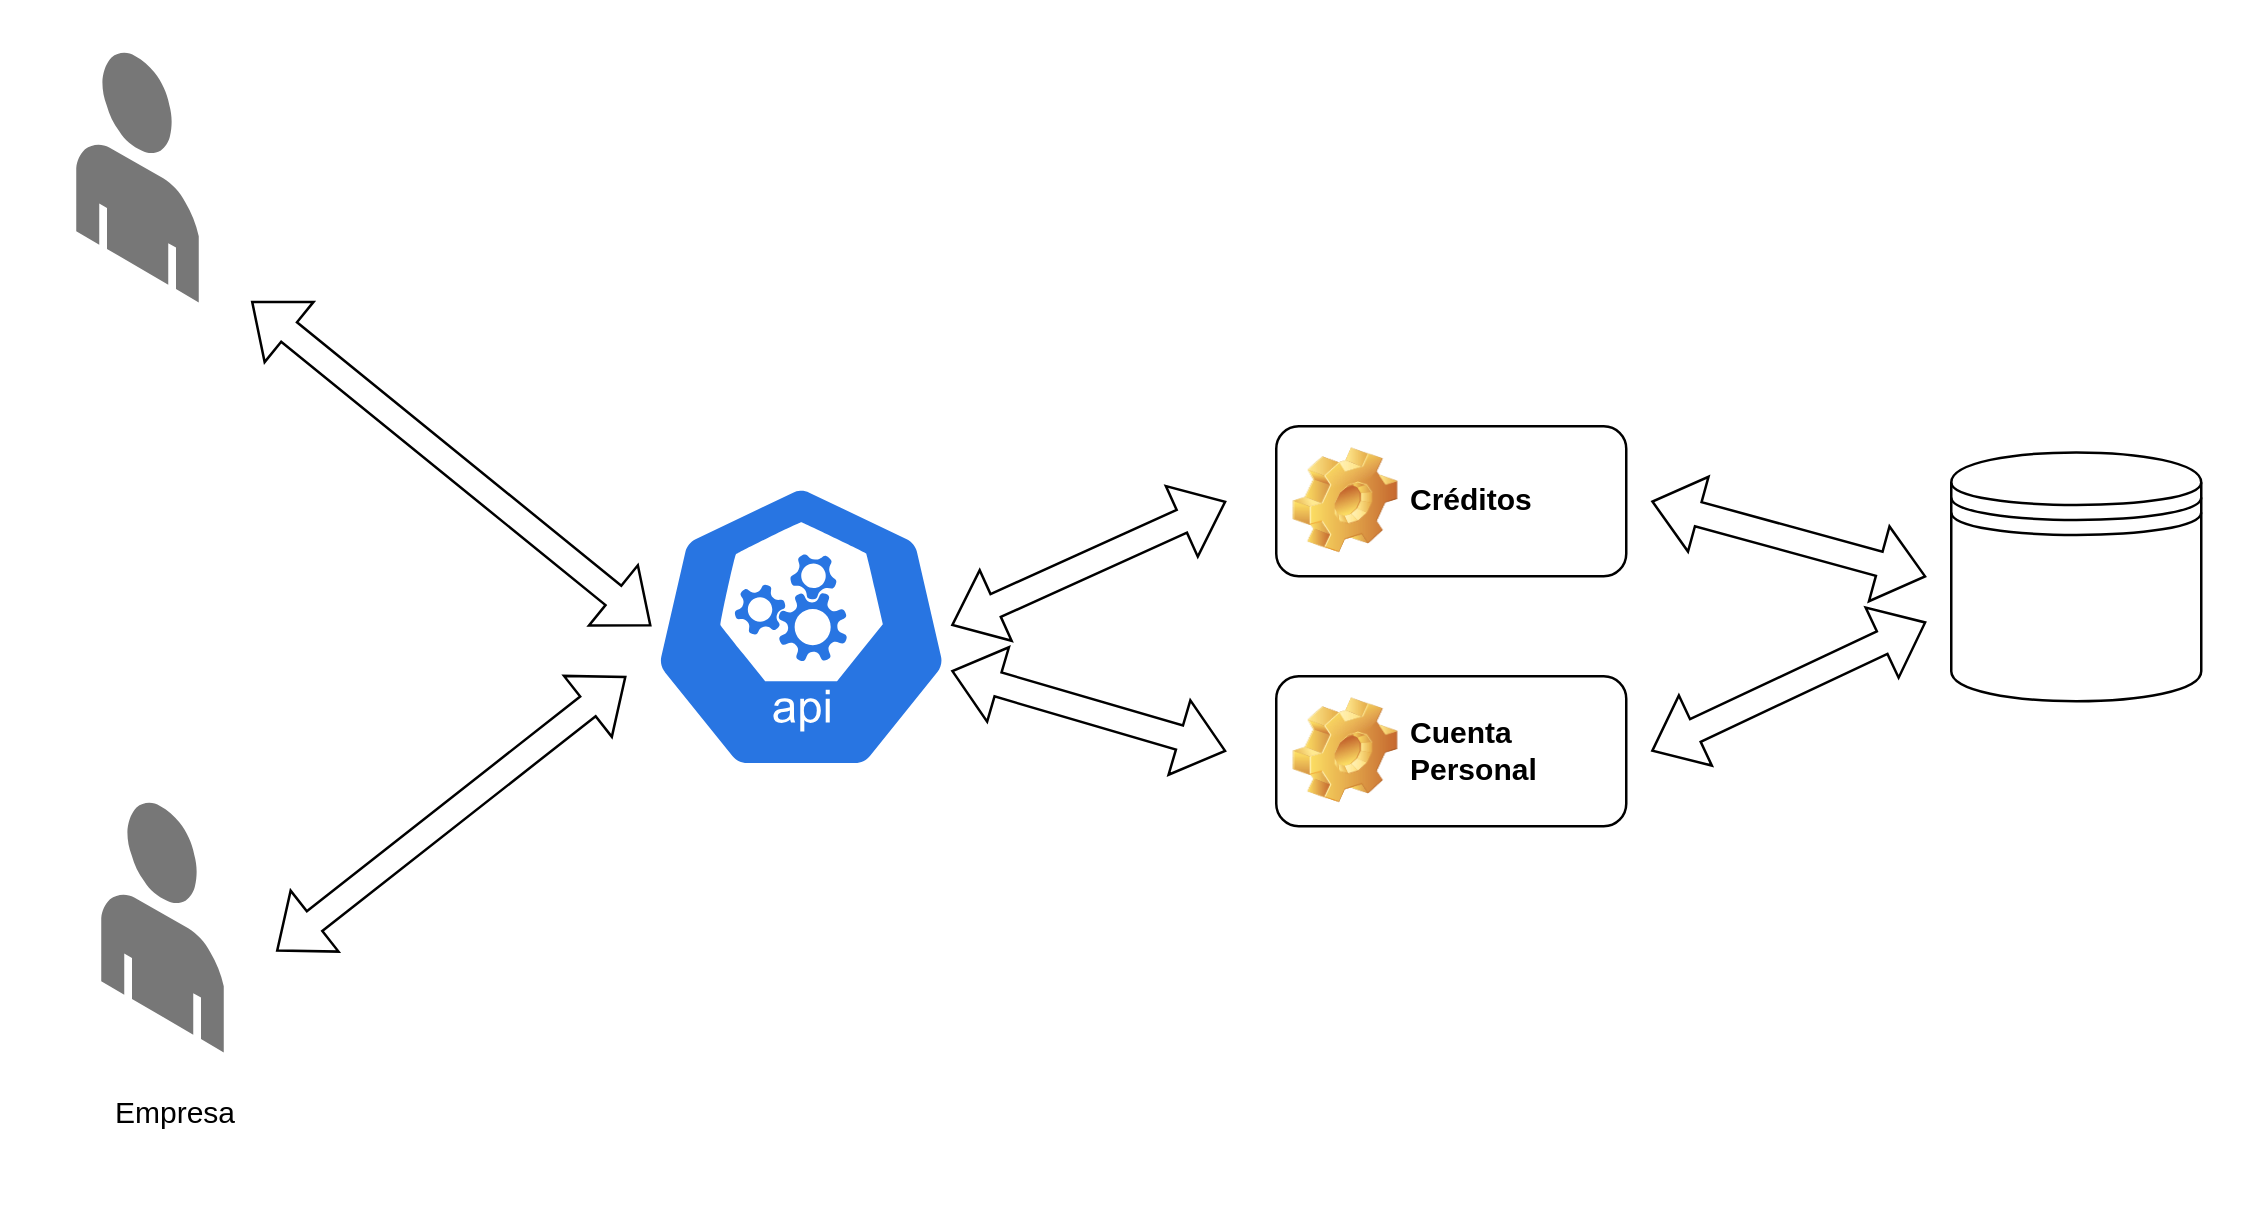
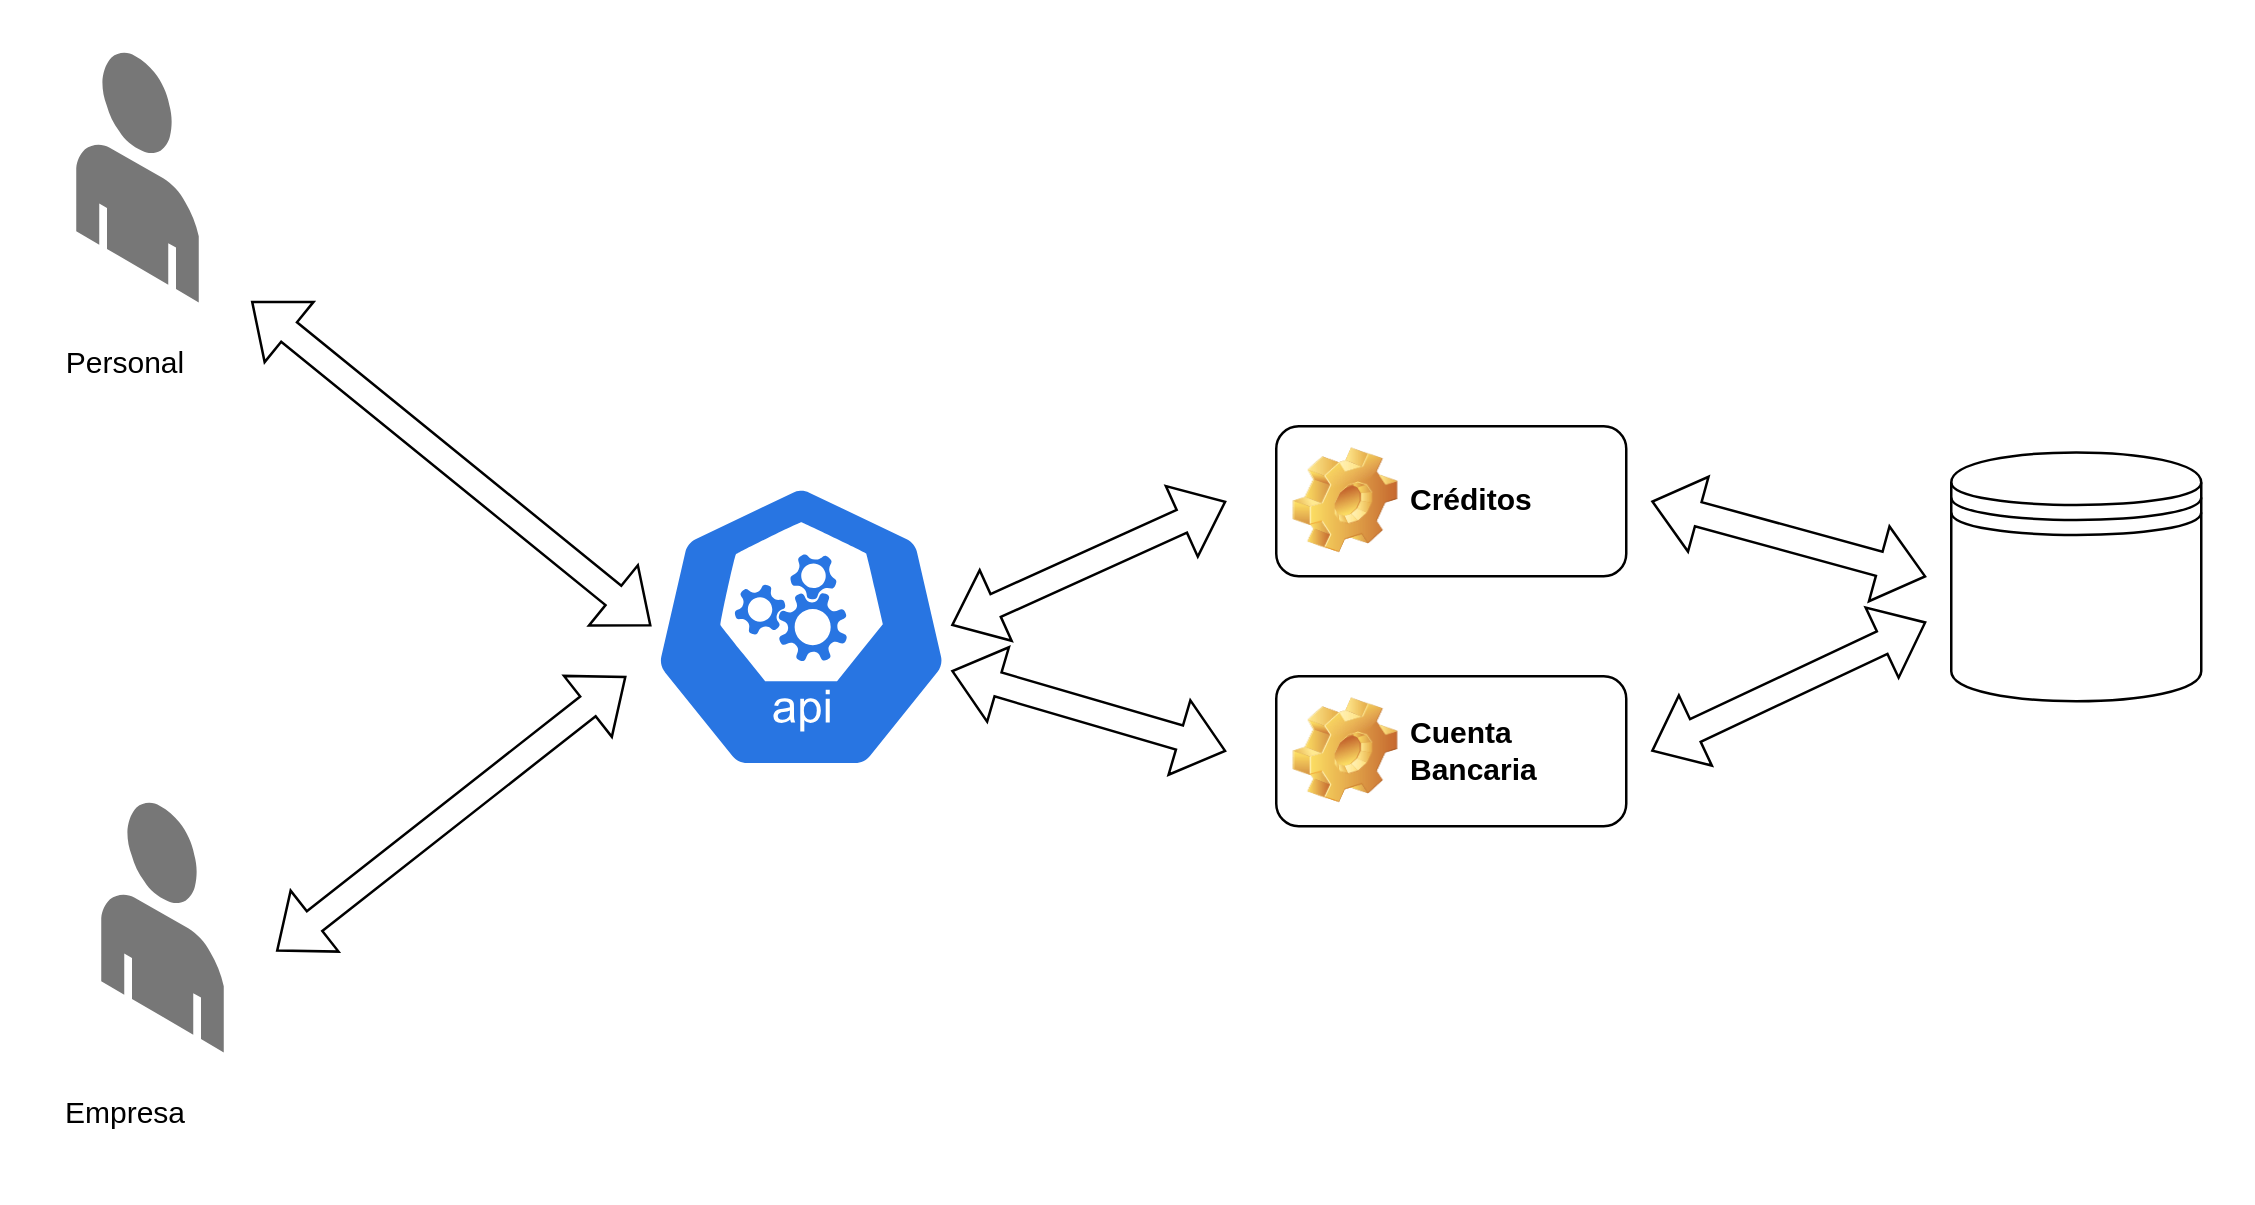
+ <mxCell id="14" value="Personal" style="text;html=1;strokeColor=none;fillColor=none;align=center;verticalAlign=middle;whiteSpace=wrap;rounded=0;" vertex="1" parent="1"><mxGeometry x="20" y="130" width="60" height="30" as="geometry" /></mxCell>
- <mxCell id="6" value="Cuenta Personal" style="label;whiteSpace=wrap;html=1;image=img/clipart/Gear_128x128.png" vertex="1" parent="1"><mxGeometry x="510" y="270" width="140" height="60" as="geometry" /></mxCell>
+ <mxCell id="6" value="Cuenta Bancaria" style="label;whiteSpace=wrap;html=1;image=img/clipart/Gear_128x128.png" vertex="1" parent="1"><mxGeometry x="510" y="270" width="140" height="60" as="geometry" /></mxCell>
- <mxCell id="15" value="Empresa" style="text;html=1;strokeColor=none;fillColor=none;align=center;verticalAlign=middle;whiteSpace=wrap;rounded=0;" vertex="1" parent="1"><mxGeometry x="40" y="430" width="60" height="30" as="geometry" /></mxCell>
+ <mxCell id="15" value="Empresa" style="text;html=1;strokeColor=none;fillColor=none;align=center;verticalAlign=middle;whiteSpace=wrap;rounded=0;" vertex="1" parent="1"><mxGeometry x="20" y="430" width="60" height="30" as="geometry" /></mxCell>
